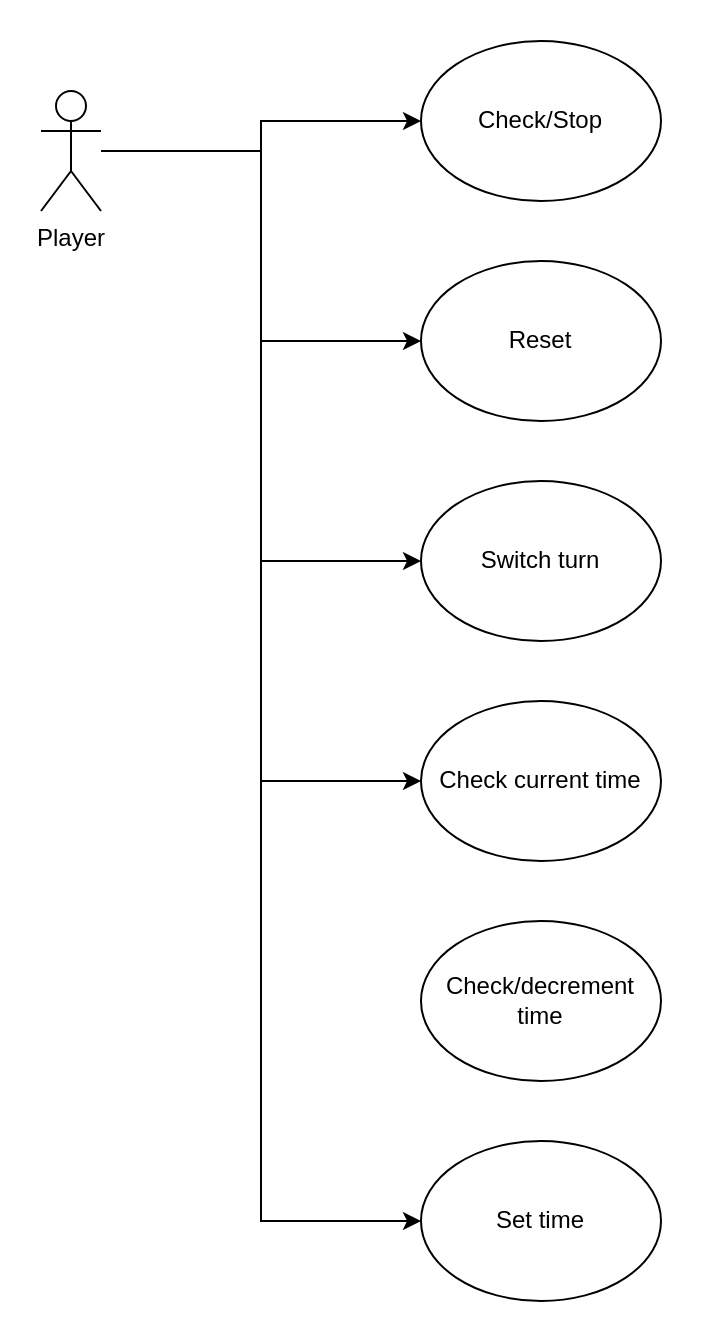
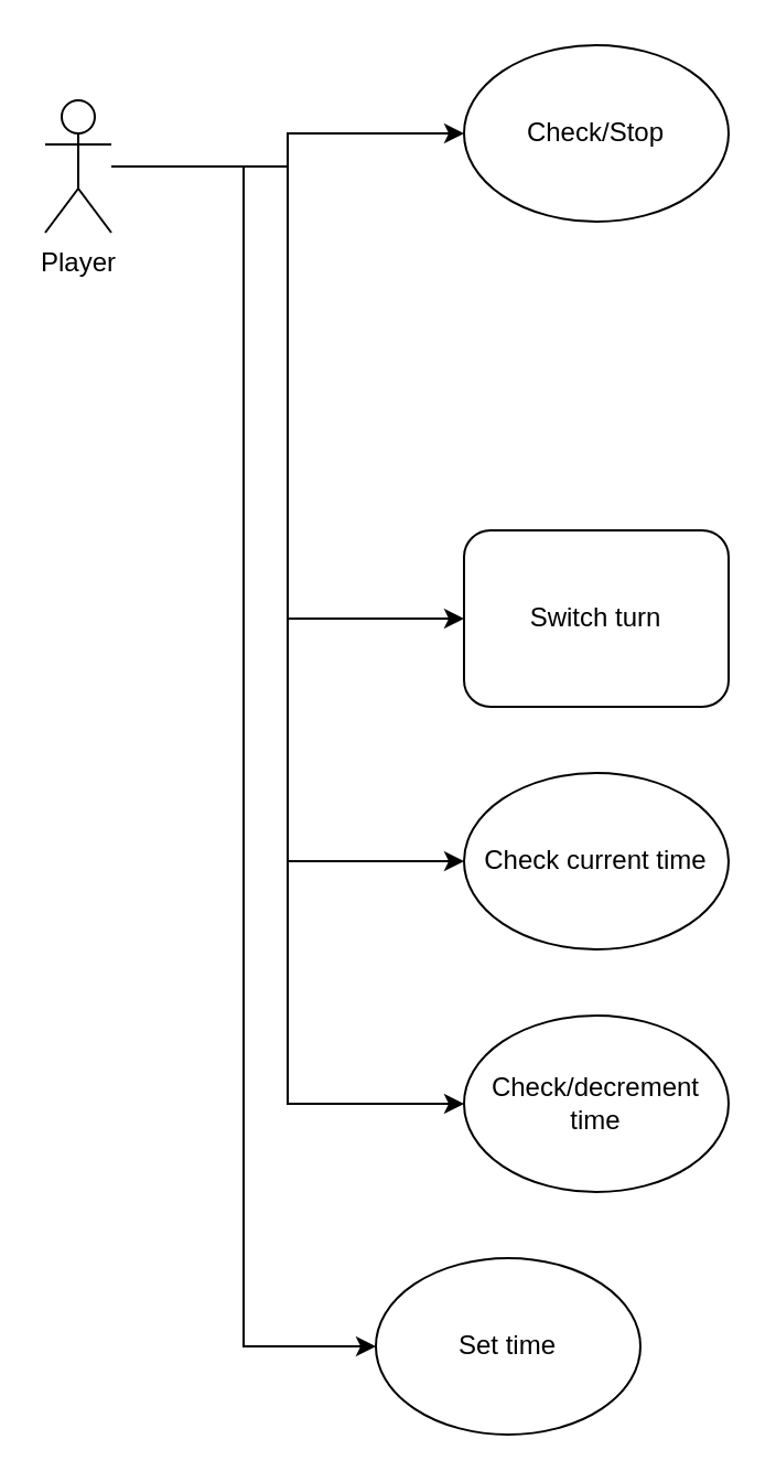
- <mxCell id="2" style="edgeStyle=orthogonalEdgeStyle;rounded=0;orthogonalLoop=1;jettySize=auto;html=1;entryX=0;entryY=0.5;entryDx=0;entryDy=0;" edge="1" parent="1" source="8" target="10"><mxGeometry relative="1" as="geometry" /></mxCell>
- <mxCell id="10" value="Reset" style="ellipse;whiteSpace=wrap;html=1;" vertex="1" parent="1"><mxGeometry x="210" y="130" width="120" height="80" as="geometry" /></mxCell>
- <mxCell id="14" value="Switch turn" style="ellipse;whiteSpace=wrap;html=1;" vertex="1" parent="1"><mxGeometry x="210" y="240" width="120" height="80" as="geometry" /></mxCell>
+ <mxCell id="14" value="Switch turn" style="whiteSpace=wrap;html=1;rounded=1;" vertex="1" parent="1"><mxGeometry x="210" y="240" width="120" height="80" as="geometry" /></mxCell>
+ <mxCell id="5" style="edgeStyle=orthogonalEdgeStyle;rounded=0;orthogonalLoop=1;jettySize=auto;html=1;entryX=0;entryY=0.5;entryDx=0;entryDy=0;" edge="1" parent="1" source="8" target="12"><mxGeometry relative="1" as="geometry" /></mxCell>
- <mxCell id="13" value="Set time" style="ellipse;whiteSpace=wrap;html=1;" vertex="1" parent="1"><mxGeometry x="210" y="570" width="120" height="80" as="geometry" /></mxCell>
+ <mxCell id="13" value="Set time" style="ellipse;whiteSpace=wrap;html=1;" vertex="1" parent="1"><mxGeometry x="170" y="570" width="120" height="80" as="geometry" /></mxCell>
